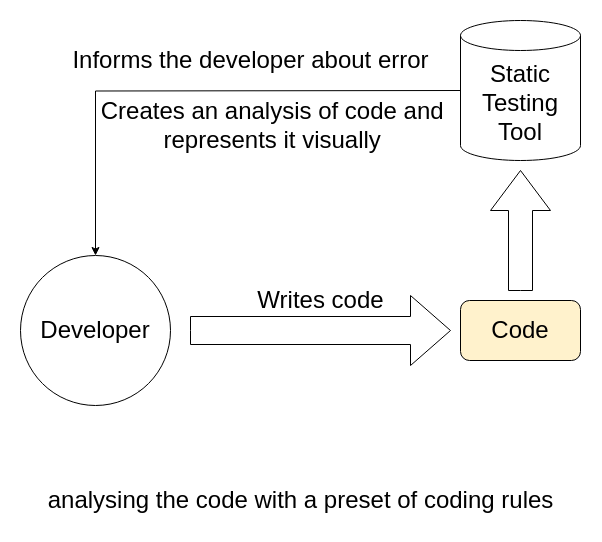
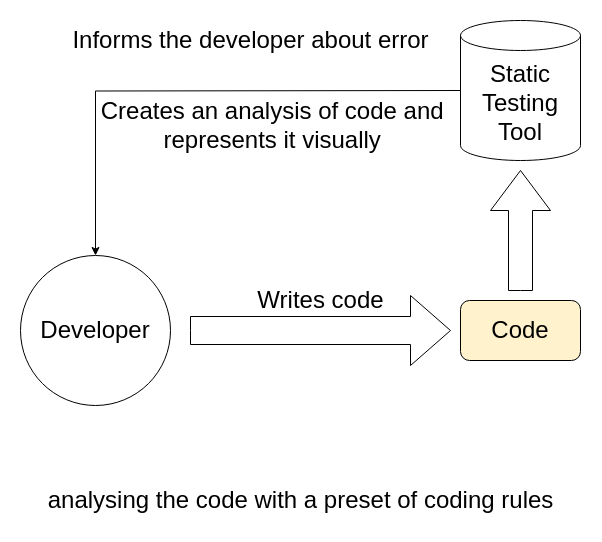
- <mxCell id="9" value="Informs the developer about error" style="text;html=1;align=center;verticalAlign=middle;resizable=0;points=[];autosize=1;strokeColor=none;fillColor=none;fontSize=24;" vertex="1" parent="1"><mxGeometry x="60" y="40" width="380" height="40" as="geometry" /></mxCell>
+ <mxCell id="9" value="Informs the developer about error" style="text;html=1;align=center;verticalAlign=middle;resizable=0;points=[];autosize=1;strokeColor=none;fillColor=none;fontSize=24;" vertex="1" parent="1"><mxGeometry x="60" y="20" width="380" height="40" as="geometry" /></mxCell>
